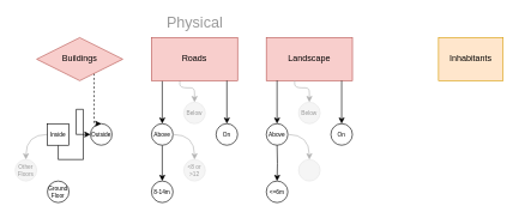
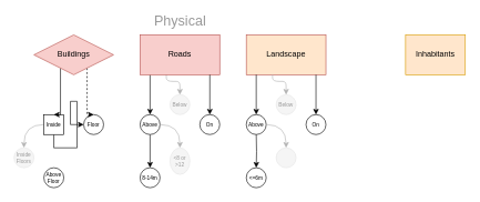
- <mxCell id="2" value="Landscape" style="rounded=0;whiteSpace=wrap;html=1;fillColor=#f8cecc;strokeColor=#b85450;" vertex="1" parent="1"><mxGeometry x="370" y="52" width="120" height="60" as="geometry" /></mxCell>
+ <mxCell id="2" value="Landscape" style="rounded=0;whiteSpace=wrap;html=1;fillColor=#ffe6cc;strokeColor=#b85450;" vertex="1" parent="1"><mxGeometry x="370" y="52" width="120" height="60" as="geometry" /></mxCell>
+ <mxCell id="7" style="edgeStyle=orthogonalEdgeStyle;rounded=0;orthogonalLoop=1;jettySize=auto;html=1;entryX=0.5;entryY=0;entryDx=0;entryDy=0;fontSize=8;exitX=0.25;exitY=1;exitDx=0;exitDy=0;" edge="1" parent="1" source="9" target="6"><mxGeometry relative="1" as="geometry"><mxPoint x="50" y="152" as="sourcePoint" /><Array as="points"><mxPoint x="80" y="172" /></Array></mxGeometry></mxCell>
- <mxCell id="3" value="Outside" style="ellipse;whiteSpace=wrap;html=1;aspect=fixed;rounded=0;fontSize=8;" vertex="1" parent="1"><mxGeometry x="125" y="172" width="30" height="30" as="geometry" /></mxCell>
+ <mxCell id="3" value="Floor" style="ellipse;whiteSpace=wrap;html=1;aspect=fixed;rounded=0;fontSize=8;" vertex="1" parent="1"><mxGeometry x="125" y="172" width="30" height="30" as="geometry" /></mxCell>
- <mxCell id="11" value="Other Floors" style="ellipse;whiteSpace=wrap;html=1;aspect=fixed;rounded=0;fontSize=8;fillColor=#f5f5f5;strokeColor=#E6E6E6;fontColor=#999999;labelBackgroundColor=none;labelBorderColor=none;" vertex="1" parent="1"><mxGeometry x="20" y="222" width="30" height="30" as="geometry" /></mxCell>
+ <mxCell id="11" value="Inside Floors" style="ellipse;whiteSpace=wrap;html=1;aspect=fixed;rounded=0;fontSize=8;fillColor=#f5f5f5;strokeColor=#E6E6E6;fontColor=#999999;labelBackgroundColor=none;labelBorderColor=none;" vertex="1" parent="1"><mxGeometry x="20" y="222" width="30" height="30" as="geometry" /></mxCell>
- <mxCell id="30" value="&amp;lt;8 or &amp;gt;12&lt;br&gt;" style="ellipse;whiteSpace=wrap;html=1;aspect=fixed;rounded=0;fontSize=8;fillColor=#f5f5f5;strokeColor=#E6E6E6;fontColor=#999999;labelBackgroundColor=none;labelBorderColor=none;" vertex="1" parent="1"><mxGeometry x="255" y="222" width="30" height="30" as="geometry" /></mxCell>
+ <mxCell id="30" value="&amp;lt;8 or &amp;gt;12&lt;br&gt;" style="ellipse;whiteSpace=wrap;html=1;aspect=fixed;rounded=0;fontSize=8;fillColor=#f5f5f5;strokeColor=#E6E6E6;fontColor=#999999;labelBackgroundColor=none;labelBorderColor=none;" vertex="1" parent="1"><mxGeometry x="255" y="222" width="30" height="40" as="geometry" /></mxCell>
- <mxCell id="10" value="Ground Floor" style="ellipse;whiteSpace=wrap;html=1;aspect=fixed;rounded=0;fontSize=8;" vertex="1" parent="1"><mxGeometry x="65" y="252" width="30" height="30" as="geometry" /></mxCell>
+ <mxCell id="10" value="Above Floor" style="ellipse;whiteSpace=wrap;html=1;aspect=fixed;rounded=0;fontSize=8;" vertex="1" parent="1"><mxGeometry x="65" y="252" width="30" height="30" as="geometry" /></mxCell>
